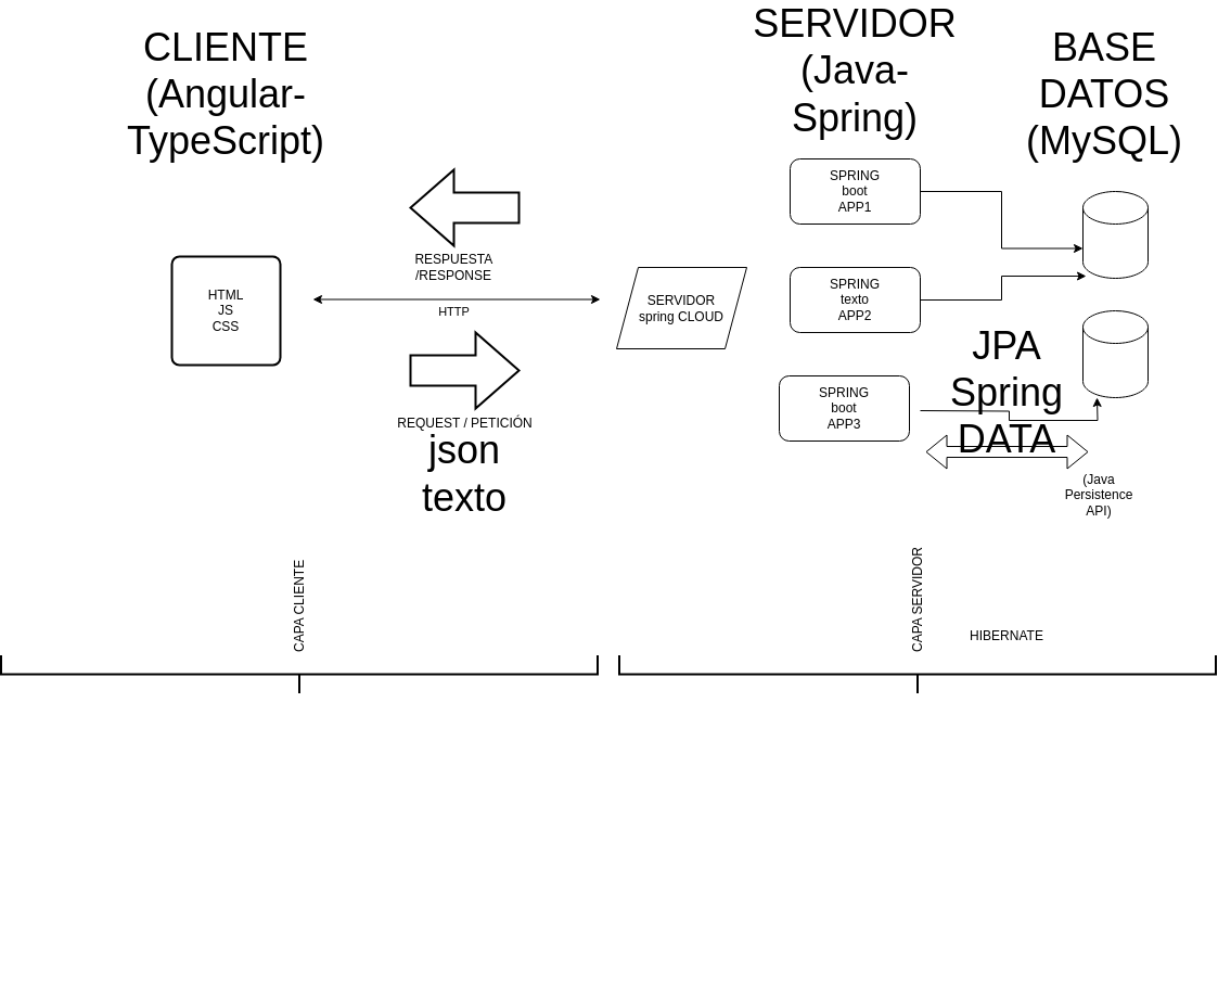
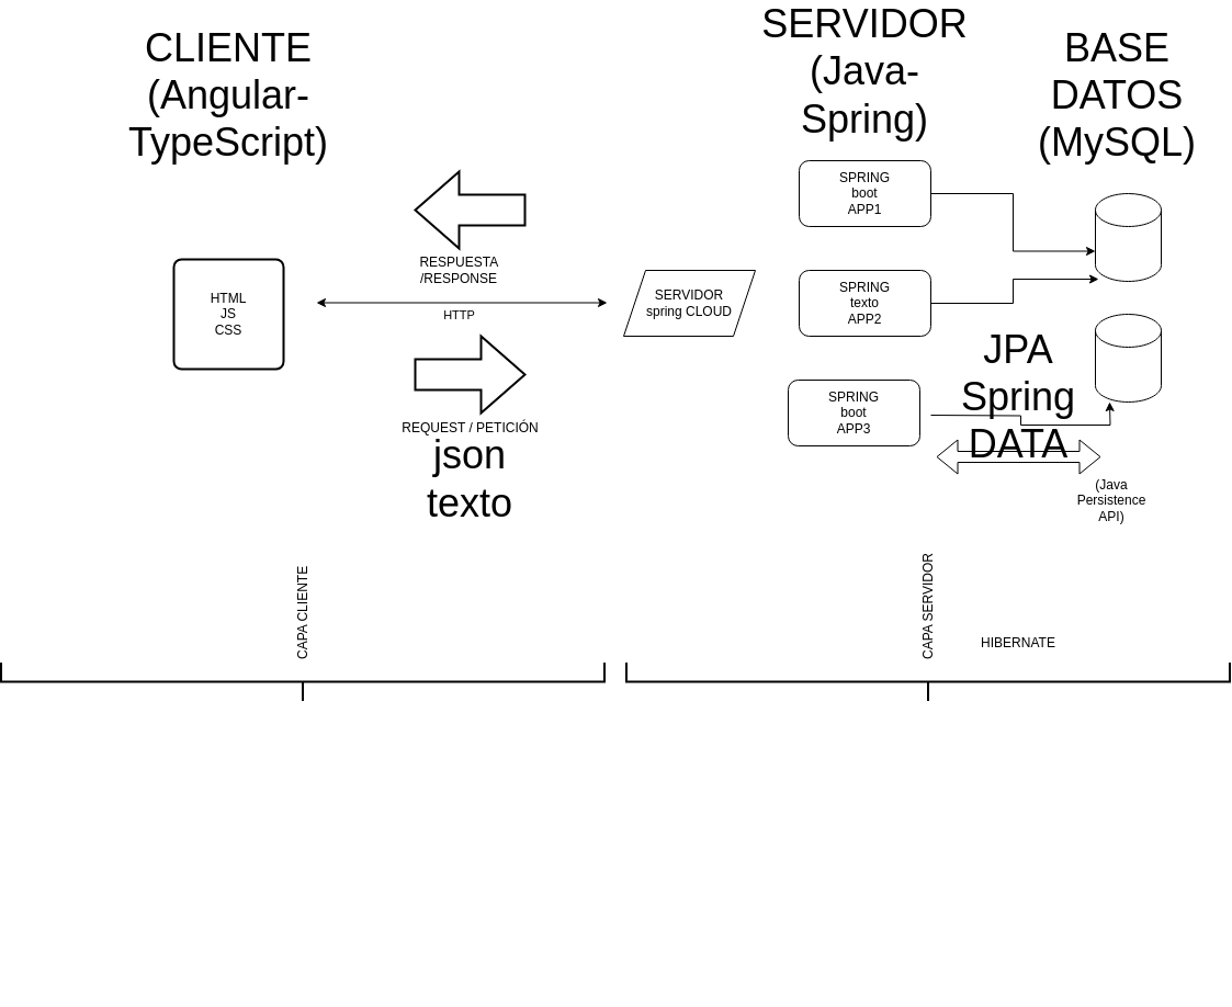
- <mxCell id="2" value="SERVIDOR&lt;br&gt;spring CLOUD" style="shape=parallelogram;perimeter=parallelogramPerimeter;whiteSpace=wrap;html=1;fixedSize=1;" parent="1" vertex="1"><mxGeometry x="430" y="190" width="120" height="75" as="geometry" /></mxCell>
+ <mxCell id="2" value="SERVIDOR&lt;br&gt;spring CLOUD" style="shape=parallelogram;perimeter=parallelogramPerimeter;whiteSpace=wrap;html=1;fixedSize=1;" parent="1" vertex="1"><mxGeometry x="430" y="190" width="120" height="60" as="geometry" /></mxCell>
